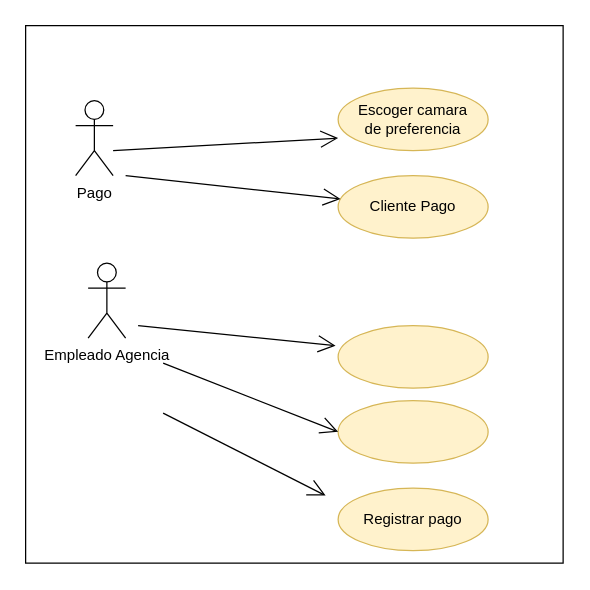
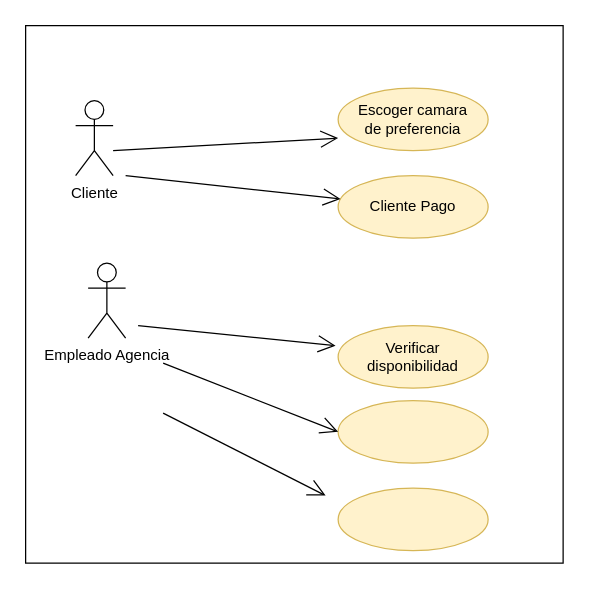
- <mxCell id="3" value="Pago" style="shape=umlActor;verticalLabelPosition=bottom;verticalAlign=top;html=1;outlineConnect=0;" vertex="1" parent="1"><mxGeometry x="60" y="80" width="30" height="60" as="geometry" /></mxCell>
+ <mxCell id="3" value="Cliente" style="shape=umlActor;verticalLabelPosition=bottom;verticalAlign=top;html=1;outlineConnect=0;" vertex="1" parent="1"><mxGeometry x="60" y="80" width="30" height="60" as="geometry" /></mxCell>
+ <mxCell id="10" value="Verificar disponibilidad" style="text;html=1;strokeColor=none;fillColor=none;align=center;verticalAlign=middle;whiteSpace=wrap;rounded=0;" vertex="1" parent="1"><mxGeometry x="280" y="270" width="100" height="30" as="geometry" /></mxCell>
- <mxCell id="13" value="Registrar pago" style="text;html=1;strokeColor=none;fillColor=none;align=center;verticalAlign=middle;whiteSpace=wrap;rounded=0;" vertex="1" parent="1"><mxGeometry x="280" y="400" width="100" height="30" as="geometry" /></mxCell>
